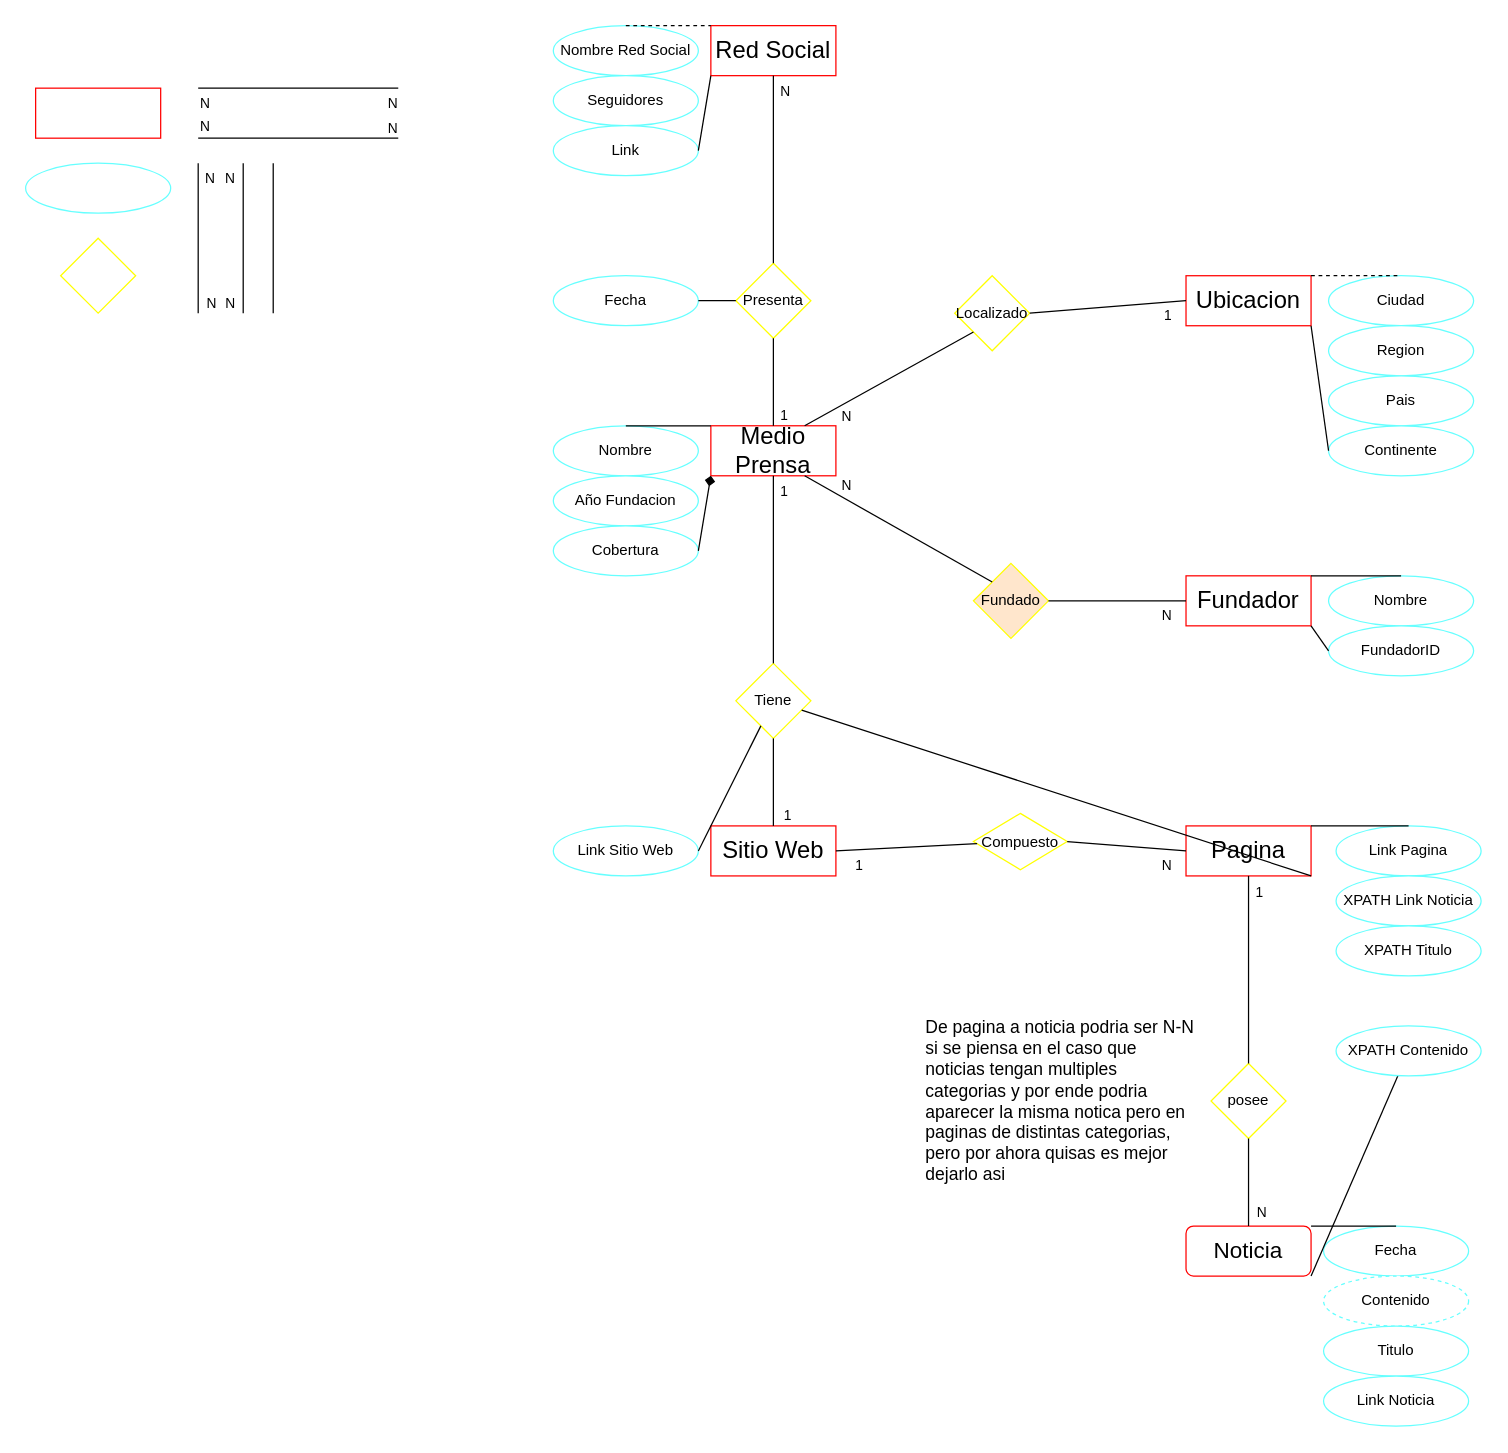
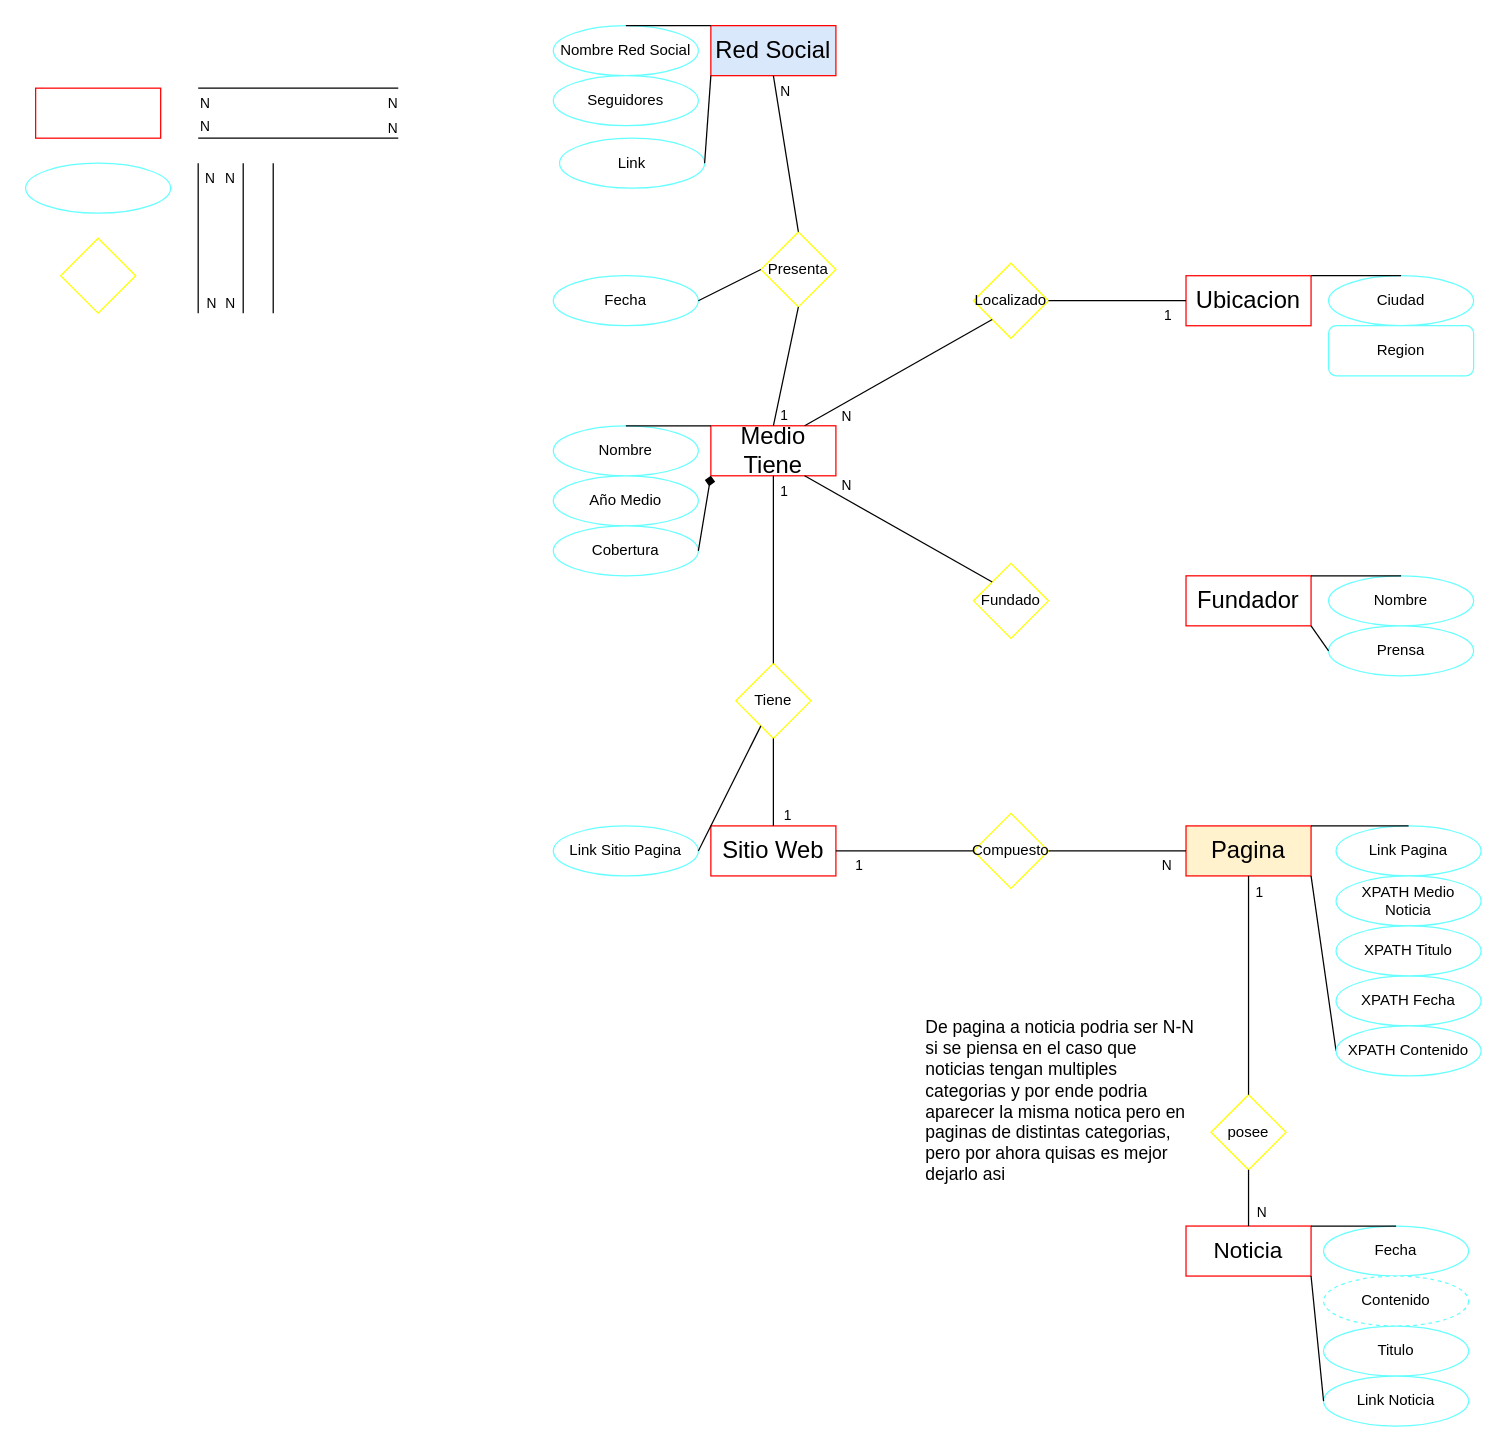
- <mxCell id="76" value="" style="endArrow=none;html=1;rounded=0;entryX=0;entryY=0;entryDx=0;entryDy=0;exitX=0.5;exitY=0;exitDx=0;exitDy=0;dashed=1;" parent="1" source="43" target="42" edge="1"><mxGeometry width="50" height="50" relative="1" as="geometry"><mxPoint x="228" y="260" as="sourcePoint" /><mxPoint x="228" y="140" as="targetPoint" /></mxGeometry></mxCell>
+ <mxCell id="76" value="" style="endArrow=none;html=1;rounded=0;entryX=0;entryY=0;entryDx=0;entryDy=0;exitX=0.5;exitY=0;exitDx=0;exitDy=0;" parent="1" source="43" target="42" edge="1"><mxGeometry width="50" height="50" relative="1" as="geometry"><mxPoint x="228" y="260" as="sourcePoint" /><mxPoint x="228" y="140" as="targetPoint" /></mxGeometry></mxCell>
- <mxCell id="42" value="Red Social" style="rounded=0;whiteSpace=wrap;html=1;strokeColor=#FF0000;fontSize=19;" parent="1" vertex="1"><mxGeometry x="568" y="20" width="100" height="40" as="geometry" /></mxCell>
+ <mxCell id="42" value="Red Social" style="rounded=0;whiteSpace=wrap;html=1;strokeColor=#FF0000;fontSize=19;fillColor=#dae8fc;" parent="1" vertex="1"><mxGeometry x="568" y="20" width="100" height="40" as="geometry" /></mxCell>
- <mxCell id="45" value="Link" style="ellipse;whiteSpace=wrap;html=1;gradientColor=none;strokeColor=#66FFFF;" parent="1" vertex="1"><mxGeometry x="442" y="100" width="116" height="40" as="geometry" /></mxCell>
+ <mxCell id="45" value="Link" style="ellipse;whiteSpace=wrap;html=1;gradientColor=none;strokeColor=#66FFFF;" parent="1" vertex="1"><mxGeometry x="447" y="110" width="116" height="40" as="geometry" /></mxCell>
- <mxCell id="82" value="" style="endArrow=none;html=1;rounded=0;entryX=0.5;entryY=0;entryDx=0;entryDy=0;exitX=1;exitY=0;exitDx=0;exitDy=0;dashed=1;" parent="1" source="36" target="37" edge="1"><mxGeometry width="50" height="50" relative="1" as="geometry"><mxPoint x="978" y="350" as="sourcePoint" /><mxPoint x="1046" y="350" as="targetPoint" /></mxGeometry></mxCell>
+ <mxCell id="82" value="" style="endArrow=none;html=1;rounded=0;entryX=0.5;entryY=0;entryDx=0;entryDy=0;exitX=1;exitY=0;exitDx=0;exitDy=0;" parent="1" source="36" target="37" edge="1"><mxGeometry width="50" height="50" relative="1" as="geometry"><mxPoint x="978" y="350" as="sourcePoint" /><mxPoint x="1046" y="350" as="targetPoint" /></mxGeometry></mxCell>
- <mxCell id="41" value="Presenta" style="rhombus;whiteSpace=wrap;html=1;strokeColor=#FFFF00;" parent="1" vertex="1"><mxGeometry x="588" y="210" width="60" height="60" as="geometry" /></mxCell>
+ <mxCell id="41" value="Presenta" style="rhombus;whiteSpace=wrap;html=1;strokeColor=#FFFF00;" parent="1" vertex="1"><mxGeometry x="608" y="185" width="60" height="60" as="geometry" /></mxCell>
- <mxCell id="35" value="Localizado" style="rhombus;whiteSpace=wrap;html=1;strokeColor=#FFFF00;" parent="1" vertex="1"><mxGeometry x="763" y="220" width="60" height="60" as="geometry" /></mxCell>
+ <mxCell id="35" value="Localizado" style="rhombus;whiteSpace=wrap;html=1;strokeColor=#FFFF00;" parent="1" vertex="1"><mxGeometry x="778" y="210" width="60" height="60" as="geometry" /></mxCell>
- <mxCell id="38" value="Region" style="ellipse;whiteSpace=wrap;html=1;gradientColor=none;strokeColor=#66FFFF;" parent="1" vertex="1"><mxGeometry x="1062" y="260" width="116" height="40" as="geometry" /></mxCell>
+ <mxCell id="38" value="Region" style="whiteSpace=wrap;html=1;gradientColor=none;strokeColor=#66FFFF;rounded=1;" parent="1" vertex="1"><mxGeometry x="1062" y="260" width="116" height="40" as="geometry" /></mxCell>
- <mxCell id="83" value="" style="endArrow=none;html=1;rounded=0;entryX=0;entryY=0.5;entryDx=0;entryDy=0;exitX=1;exitY=1;exitDx=0;exitDy=0;" parent="1" source="36" target="40" edge="1"><mxGeometry width="50" height="50" relative="1" as="geometry"><mxPoint x="1058" y="230" as="sourcePoint" /><mxPoint x="1130" y="230" as="targetPoint" /></mxGeometry></mxCell>
- <mxCell id="39" value="Pais" style="ellipse;whiteSpace=wrap;html=1;gradientColor=none;strokeColor=#66FFFF;" parent="1" vertex="1"><mxGeometry x="1062" y="300" width="116" height="40" as="geometry" /></mxCell>
- <mxCell id="5" value="Medio Prensa" style="rounded=0;whiteSpace=wrap;html=1;strokeColor=#FF0000;fontSize=19;" parent="1" vertex="1"><mxGeometry x="568" y="340" width="100" height="40" as="geometry" /></mxCell>
+ <mxCell id="5" value="Medio Tiene" style="rounded=0;whiteSpace=wrap;html=1;strokeColor=#FF0000;fontSize=19;" parent="1" vertex="1"><mxGeometry x="568" y="340" width="100" height="40" as="geometry" /></mxCell>
- <mxCell id="40" value="Continente" style="ellipse;whiteSpace=wrap;html=1;gradientColor=none;strokeColor=#66FFFF;" parent="1" vertex="1"><mxGeometry x="1062" y="340" width="116" height="40" as="geometry" /></mxCell>
- <mxCell id="7" value="Año Fundacion" style="ellipse;whiteSpace=wrap;html=1;gradientColor=none;strokeColor=#66FFFF;" parent="1" vertex="1"><mxGeometry x="442" y="380" width="116" height="40" as="geometry" /></mxCell>
+ <mxCell id="7" value="Año Medio" style="ellipse;whiteSpace=wrap;html=1;gradientColor=none;strokeColor=#66FFFF;" parent="1" vertex="1"><mxGeometry x="442" y="380" width="116" height="40" as="geometry" /></mxCell>
- <mxCell id="32" value="Fundado" style="rhombus;whiteSpace=wrap;html=1;strokeColor=#FFFF00;fillColor=#ffe6cc;" parent="1" vertex="1"><mxGeometry x="778" y="450" width="60" height="60" as="geometry" /></mxCell>
+ <mxCell id="32" value="Fundado" style="rhombus;whiteSpace=wrap;html=1;strokeColor=#FFFF00;" parent="1" vertex="1"><mxGeometry x="778" y="450" width="60" height="60" as="geometry" /></mxCell>
- <mxCell id="62" value="" style="endArrow=none;html=1;rounded=0;endFill=0;exitX=1;exitY=0.5;exitDx=0;exitDy=0;entryX=0;entryY=0.5;entryDx=0;entryDy=0;" parent="1" source="32" target="31" edge="1"><mxGeometry relative="1" as="geometry"><mxPoint x="808" y="810" as="sourcePoint" /><mxPoint x="958" y="810" as="targetPoint" /></mxGeometry></mxCell>
- <mxCell id="63" value="N" style="edgeLabel;resizable=0;html=1;align=right;verticalAlign=bottom;" parent="62" connectable="0" vertex="1"><mxGeometry x="1" relative="1" as="geometry"><mxPoint x="-11" y="20" as="offset" /></mxGeometry></mxCell>
- <mxCell id="34" value="FundadorID" style="ellipse;whiteSpace=wrap;html=1;gradientColor=none;strokeColor=#66FFFF;" parent="1" vertex="1"><mxGeometry x="1062" y="500" width="116" height="40" as="geometry" /></mxCell>
+ <mxCell id="34" value="Prensa" style="ellipse;whiteSpace=wrap;html=1;gradientColor=none;strokeColor=#66FFFF;" parent="1" vertex="1"><mxGeometry x="1062" y="500" width="116" height="40" as="geometry" /></mxCell>
- <mxCell id="87" value="" style="endArrow=none;html=1;rounded=0;exitX=1;exitY=1;exitDx=0;exitDy=0;" parent="1" source="22" target="9" edge="1"><mxGeometry width="50" height="50" relative="1" as="geometry"><mxPoint x="1058" y="670" as="sourcePoint" /><mxPoint x="1068" y="890" as="targetPoint" /></mxGeometry></mxCell>
+ <mxCell id="87" value="" style="endArrow=none;html=1;rounded=0;exitX=1;exitY=1;exitDx=0;exitDy=0;entryX=0;entryY=0.5;entryDx=0;entryDy=0;" parent="1" source="22" target="91" edge="1"><mxGeometry width="50" height="50" relative="1" as="geometry"><mxPoint x="1058" y="670" as="sourcePoint" /><mxPoint x="1068" y="890" as="targetPoint" /></mxGeometry></mxCell>
- <mxCell id="21" value="Compuesto" style="rhombus;whiteSpace=wrap;html=1;strokeColor=#FFFF00;" parent="1" vertex="1"><mxGeometry x="778" y="650" width="75" height="45" as="geometry" /></mxCell>
+ <mxCell id="21" value="Compuesto" style="rhombus;whiteSpace=wrap;html=1;strokeColor=#FFFF00;" parent="1" vertex="1"><mxGeometry x="778" y="650" width="60" height="60" as="geometry" /></mxCell>
- <mxCell id="20" value="Link Sitio Web" style="ellipse;whiteSpace=wrap;html=1;gradientColor=none;strokeColor=#66FFFF;" parent="1" vertex="1"><mxGeometry x="442" y="660" width="116" height="40" as="geometry" /></mxCell>
+ <mxCell id="20" value="Link Sitio Pagina" style="ellipse;whiteSpace=wrap;html=1;gradientColor=none;strokeColor=#66FFFF;" parent="1" vertex="1"><mxGeometry x="442" y="660" width="116" height="40" as="geometry" /></mxCell>
- <mxCell id="22" value="Pagina" style="rounded=0;whiteSpace=wrap;html=1;strokeColor=#FF0000;fontSize=19;" parent="1" vertex="1"><mxGeometry x="948" y="660" width="100" height="40" as="geometry" /></mxCell>
+ <mxCell id="22" value="Pagina" style="rounded=0;whiteSpace=wrap;html=1;strokeColor=#FF0000;fontSize=19;fillColor=#fff2cc;" parent="1" vertex="1"><mxGeometry x="948" y="660" width="100" height="40" as="geometry" /></mxCell>
- <mxCell id="24" value="XPATH Link Noticia" style="ellipse;whiteSpace=wrap;html=1;gradientColor=none;strokeColor=#66FFFF;" parent="1" vertex="1"><mxGeometry x="1068" y="700" width="116" height="40" as="geometry" /></mxCell>
+ <mxCell id="24" value="XPATH Medio Noticia" style="ellipse;whiteSpace=wrap;html=1;gradientColor=none;strokeColor=#66FFFF;" parent="1" vertex="1"><mxGeometry x="1068" y="700" width="116" height="40" as="geometry" /></mxCell>
+ <mxCell id="90" value="XPATH Fecha" style="ellipse;whiteSpace=wrap;html=1;gradientColor=none;strokeColor=#66FFFF;" vertex="1" parent="1"><mxGeometry x="1068" y="780" width="116" height="40" as="geometry" /></mxCell>
- <mxCell id="25" value="posee" style="rhombus;whiteSpace=wrap;html=1;strokeColor=#FFFF00;" parent="1" vertex="1"><mxGeometry x="968" y="850" width="60" height="60" as="geometry" /></mxCell>
+ <mxCell id="25" value="posee" style="rhombus;whiteSpace=wrap;html=1;strokeColor=#FFFF00;" parent="1" vertex="1"><mxGeometry x="968" y="875" width="60" height="60" as="geometry" /></mxCell>
- <mxCell id="89" value="" style="endArrow=none;html=1;rounded=0;exitX=1;exitY=1;exitDx=0;exitDy=0;" parent="1" source="26" target="91" edge="1"><mxGeometry width="50" height="50" relative="1" as="geometry"><mxPoint x="1058" y="990" as="sourcePoint" /><mxPoint x="1126" y="990" as="targetPoint" /></mxGeometry></mxCell>
+ <mxCell id="89" value="" style="endArrow=none;html=1;rounded=0;entryX=0;entryY=0.5;entryDx=0;entryDy=0;exitX=1;exitY=1;exitDx=0;exitDy=0;" parent="1" source="26" target="30" edge="1"><mxGeometry width="50" height="50" relative="1" as="geometry"><mxPoint x="1058" y="990" as="sourcePoint" /><mxPoint x="1126" y="990" as="targetPoint" /></mxGeometry></mxCell>
- <mxCell id="26" value="&lt;font style=&quot;font-size: 18px;&quot;&gt;Noticia&lt;/font&gt;" style="whiteSpace=wrap;html=1;strokeColor=#FF0000;rounded=1;" parent="1" vertex="1"><mxGeometry x="948" y="980" width="100" height="40" as="geometry" /></mxCell>
+ <mxCell id="26" value="&lt;font style=&quot;font-size: 18px;&quot;&gt;Noticia&lt;/font&gt;" style="rounded=0;whiteSpace=wrap;html=1;strokeColor=#FF0000;" parent="1" vertex="1"><mxGeometry x="948" y="980" width="100" height="40" as="geometry" /></mxCell>
